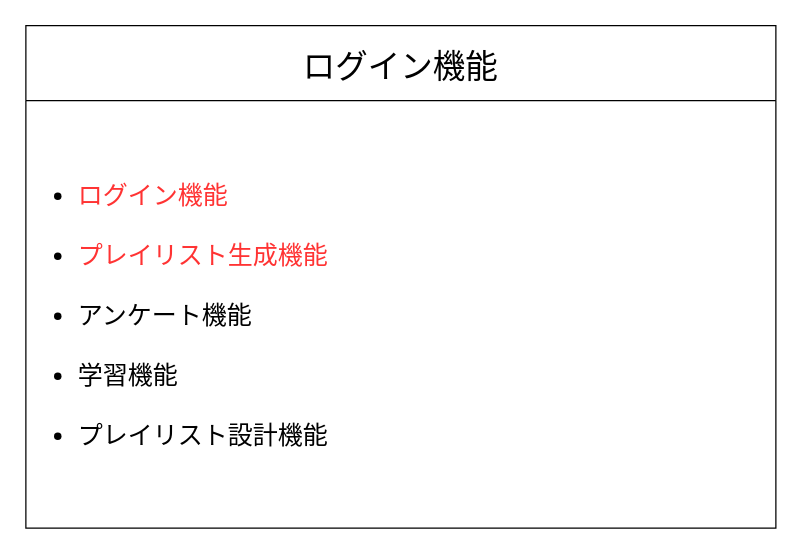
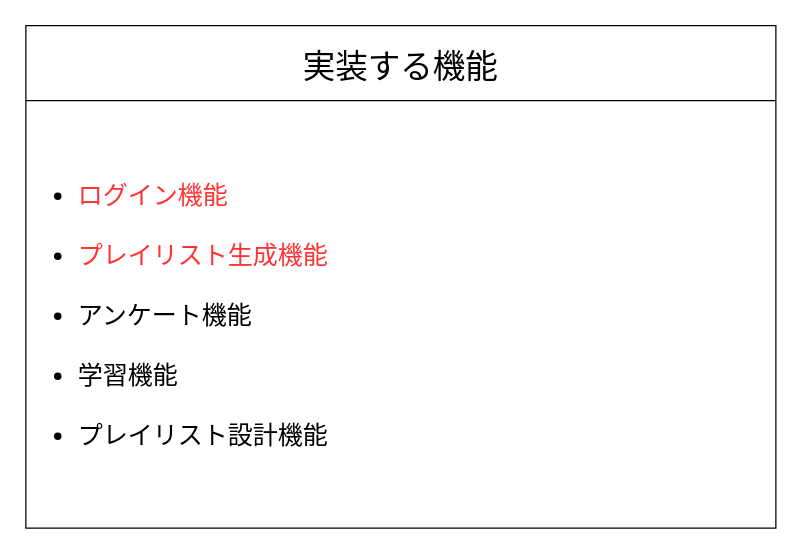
- <mxCell id="3" value="ログイン機能" style="swimlane;fontStyle=0;childLayout=stackLayout;horizontal=1;startSize=60;horizontalStack=0;resizeParent=1;resizeParentMax=0;resizeLast=0;collapsible=1;marginBottom=0;rounded=0;shadow=0;glass=0;strokeColor=#000000;fillColor=none;fontSize=26;" vertex="1" parent="2"><mxGeometry width="600" height="402" as="geometry"><mxRectangle x="240" y="280" width="190" height="40" as="alternateBounds" /></mxGeometry></mxCell>
+ <mxCell id="3" value="実装する機能" style="swimlane;fontStyle=0;childLayout=stackLayout;horizontal=1;startSize=60;horizontalStack=0;resizeParent=1;resizeParentMax=0;resizeLast=0;collapsible=1;marginBottom=0;rounded=0;shadow=0;glass=0;strokeColor=#000000;fillColor=none;fontSize=26;" vertex="1" parent="2"><mxGeometry width="600" height="402" as="geometry"><mxRectangle x="240" y="280" width="190" height="40" as="alternateBounds" /></mxGeometry></mxCell>
